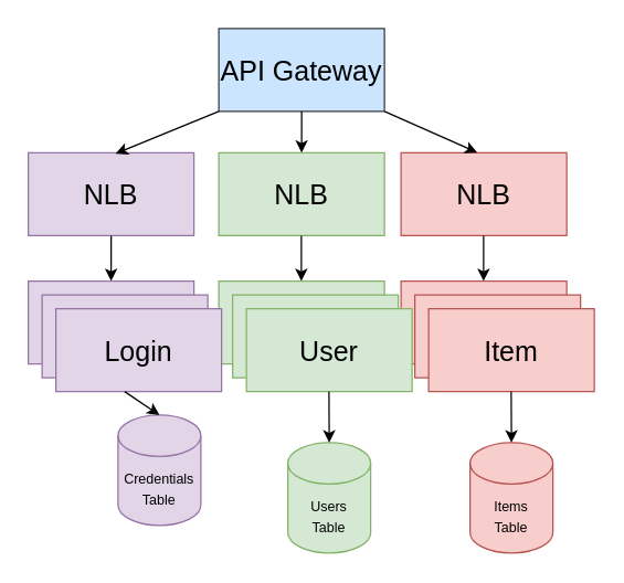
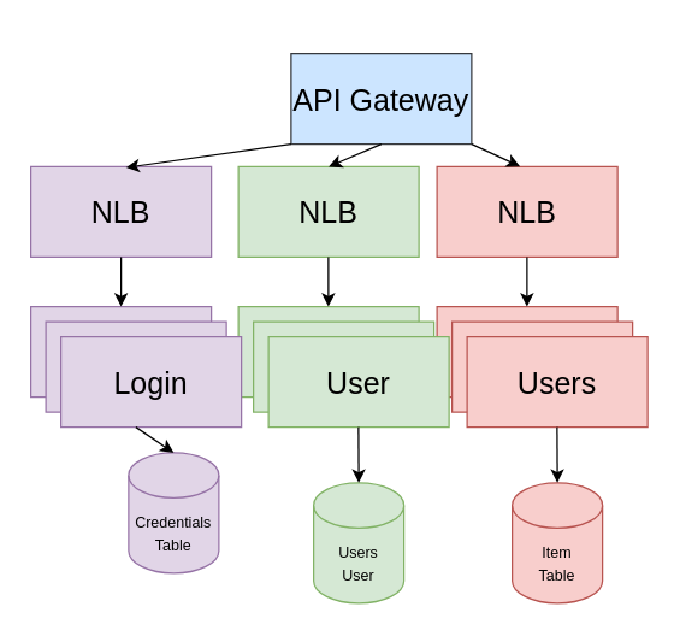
- <mxCell id="2" value="&lt;font style=&quot;font-size: 20px&quot;&gt;API Gateway&lt;/font&gt;" style="rounded=0;whiteSpace=wrap;html=1;fillColor=#cce5ff;strokeColor=#36393d;" vertex="1" parent="1"><mxGeometry x="158" y="20" width="120" height="60" as="geometry" /></mxCell>
+ <mxCell id="2" value="&lt;font style=&quot;font-size: 20px&quot;&gt;API Gateway&lt;/font&gt;" style="rounded=0;whiteSpace=wrap;html=1;fillColor=#cce5ff;strokeColor=#36393d;" vertex="1" parent="1"><mxGeometry x="193" y="35" width="120" height="60" as="geometry" /></mxCell>
- <mxCell id="14" value="&lt;font style=&quot;font-size: 20px&quot;&gt;Item&lt;/font&gt;" style="rounded=0;whiteSpace=wrap;html=1;fillColor=#f8cecc;strokeColor=#b85450;" vertex="1" parent="1"><mxGeometry x="310" y="223" width="120" height="60" as="geometry" /></mxCell>
+ <mxCell id="14" value="&lt;font style=&quot;font-size: 20px&quot;&gt;Users&lt;/font&gt;" style="rounded=0;whiteSpace=wrap;html=1;fillColor=#f8cecc;strokeColor=#b85450;" vertex="1" parent="1"><mxGeometry x="310" y="223" width="120" height="60" as="geometry" /></mxCell>
- <mxCell id="23" value="&lt;font style=&quot;font-size: 10px&quot;&gt;Users&lt;br&gt;Table&lt;/font&gt;" style="shape=cylinder3;whiteSpace=wrap;html=1;boundedLbl=1;backgroundOutline=1;size=15;fillColor=#d5e8d4;strokeColor=#82b366;" vertex="1" parent="1"><mxGeometry x="208" y="320" width="60" height="80" as="geometry" /></mxCell>
+ <mxCell id="23" value="&lt;font style=&quot;font-size: 10px&quot;&gt;Users&lt;br&gt;User&lt;/font&gt;" style="shape=cylinder3;whiteSpace=wrap;html=1;boundedLbl=1;backgroundOutline=1;size=15;fillColor=#d5e8d4;strokeColor=#82b366;" vertex="1" parent="1"><mxGeometry x="208" y="320" width="60" height="80" as="geometry" /></mxCell>
- <mxCell id="22" value="&lt;span style=&quot;font-size: 10px&quot;&gt;Items&lt;br&gt;Table&lt;br&gt;&lt;/span&gt;" style="shape=cylinder3;whiteSpace=wrap;html=1;boundedLbl=1;backgroundOutline=1;size=15;fillColor=#f8cecc;strokeColor=#b85450;" vertex="1" parent="1"><mxGeometry x="340" y="320" width="60" height="80" as="geometry" /></mxCell>
+ <mxCell id="22" value="&lt;span style=&quot;font-size: 10px&quot;&gt;Item&lt;br&gt;Table&lt;br&gt;&lt;/span&gt;" style="shape=cylinder3;whiteSpace=wrap;html=1;boundedLbl=1;backgroundOutline=1;size=15;fillColor=#f8cecc;strokeColor=#b85450;" vertex="1" parent="1"><mxGeometry x="340" y="320" width="60" height="80" as="geometry" /></mxCell>
